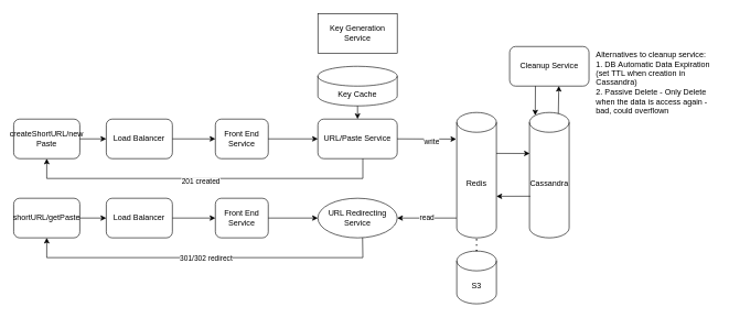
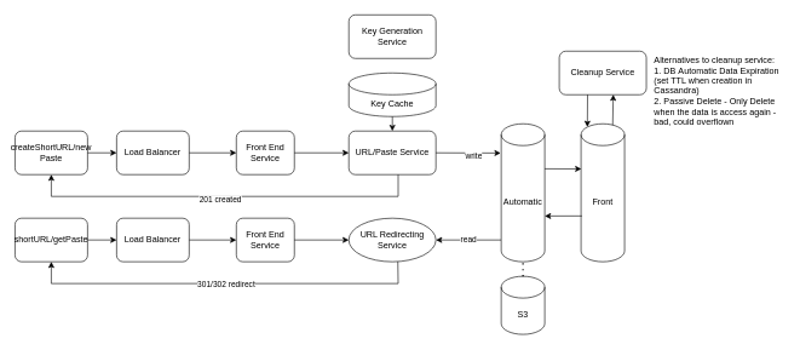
- <mxCell id="10" value="Key Generation Service" style="whiteSpace=wrap;html=1;rounded=0;" vertex="1" parent="1"><mxGeometry x="480" y="20" width="120" height="60" as="geometry" /></mxCell>
+ <mxCell id="10" value="Key Generation Service" style="rounded=1;whiteSpace=wrap;html=1;" vertex="1" parent="1"><mxGeometry x="480" y="20" width="120" height="60" as="geometry" /></mxCell>
- <mxCell id="25" value="Redis" style="shape=cylinder3;whiteSpace=wrap;html=1;boundedLbl=1;backgroundOutline=1;size=15;" vertex="1" parent="1"><mxGeometry x="690" y="170" width="60" height="190" as="geometry" /></mxCell>
+ <mxCell id="25" value="Automatic" style="shape=cylinder3;whiteSpace=wrap;html=1;boundedLbl=1;backgroundOutline=1;size=15;" vertex="1" parent="1"><mxGeometry x="690" y="170" width="60" height="190" as="geometry" /></mxCell>
- <mxCell id="3" value="Cassandra" style="shape=cylinder3;whiteSpace=wrap;html=1;boundedLbl=1;backgroundOutline=1;size=15;" vertex="1" parent="1"><mxGeometry x="800" y="170" width="60" height="190" as="geometry" /></mxCell>
+ <mxCell id="3" value="Front" style="shape=cylinder3;whiteSpace=wrap;html=1;boundedLbl=1;backgroundOutline=1;size=15;" vertex="1" parent="1"><mxGeometry x="800" y="170" width="60" height="190" as="geometry" /></mxCell>
